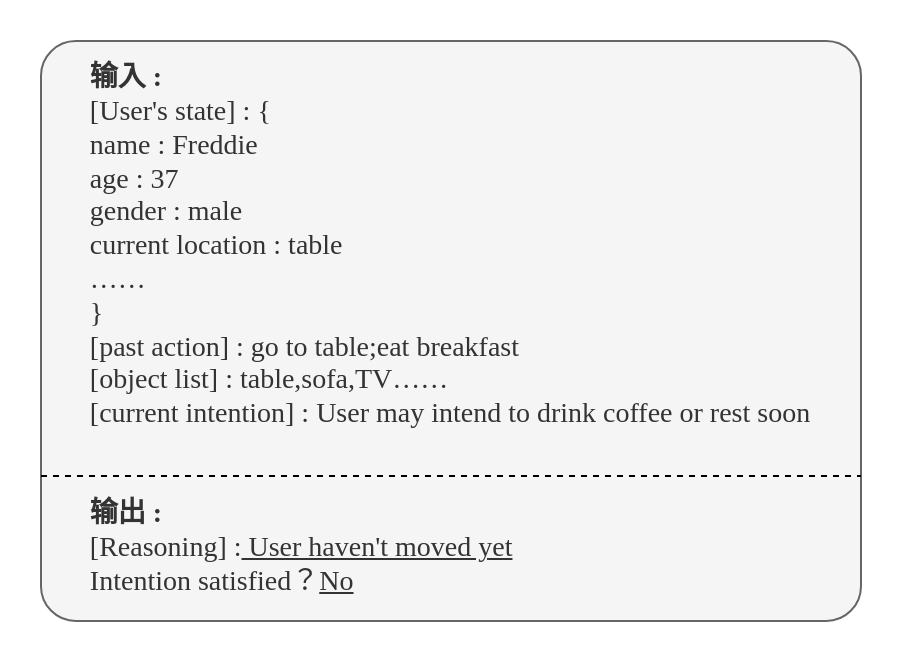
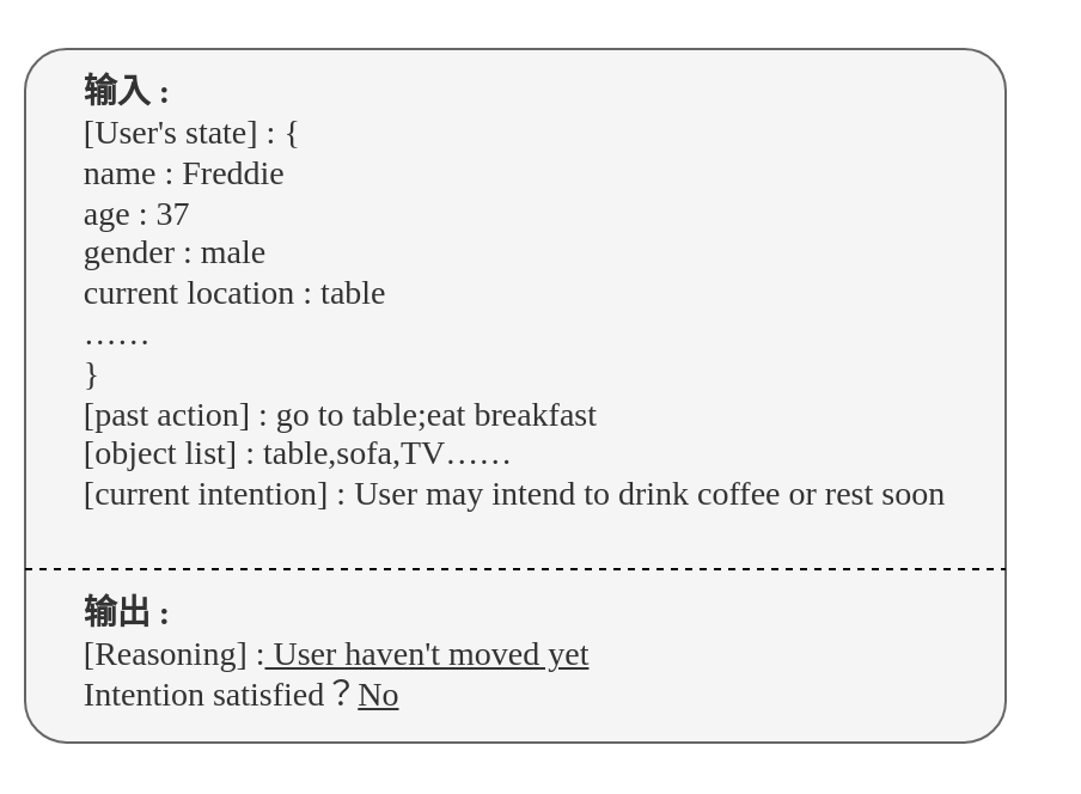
- <mxCell id="2" value="&lt;div style=&quot;&quot;&gt;&lt;div style=&quot;text-align: left;&quot;&gt;&lt;b style=&quot;background-color: transparent; color: light-dark(rgb(51, 51, 51), rgb(193, 193, 193));&quot;&gt;&lt;font style=&quot;font-size: 14px;&quot; face=&quot;Times New Roman&quot;&gt;输入 :&lt;/font&gt;&lt;/b&gt;&lt;/div&gt;&lt;div style=&quot;text-align: left;&quot;&gt;&lt;font style=&quot;font-size: 14px;&quot; face=&quot;Times New Roman&quot;&gt;[User's state] : {&lt;/font&gt;&lt;/div&gt;&lt;div style=&quot;&quot;&gt;&lt;div style=&quot;text-align: left;&quot;&gt;&lt;font style=&quot;font-size: 14px;&quot; face=&quot;Times New Roman&quot;&gt;name : Freddie&lt;/font&gt;&lt;/div&gt;&lt;div style=&quot;text-align: left;&quot;&gt;&lt;font style=&quot;font-size: 14px;&quot; face=&quot;Times New Roman&quot;&gt;age : 37&lt;/font&gt;&lt;/div&gt;&lt;div style=&quot;text-align: left;&quot;&gt;&lt;font style=&quot;font-size: 14px;&quot; face=&quot;Times New Roman&quot;&gt;gender : male&lt;/font&gt;&lt;/div&gt;&lt;div style=&quot;text-align: left;&quot;&gt;&lt;span style=&quot;font-family: &amp;quot;Times New Roman&amp;quot;; font-size: 14px;&quot;&gt;current location : table&lt;/span&gt;&lt;font style=&quot;font-size: 14px;&quot; face=&quot;Times New Roman&quot;&gt;&lt;/font&gt;&lt;/div&gt;&lt;div style=&quot;text-align: left;&quot;&gt;&lt;span style=&quot;font-family: &amp;quot;Times New Roman&amp;quot;; font-size: 14px;&quot;&gt;……&lt;/span&gt;&lt;span style=&quot;font-family: &amp;quot;Times New Roman&amp;quot;; font-size: 14px;&quot;&gt;&lt;/span&gt;&lt;/div&gt;&lt;div style=&quot;text-align: left;&quot;&gt;&lt;span style=&quot;font-family: &amp;quot;Times New Roman&amp;quot;; font-size: 14px;&quot;&gt;}&lt;/span&gt;&lt;/div&gt;&lt;div style=&quot;text-align: left;&quot;&gt;&lt;font face=&quot;Times New Roman&quot;&gt;&lt;span style=&quot;font-size: 14px;&quot;&gt;[past action] : go to table;eat breakfast&amp;nbsp;&lt;/span&gt;&lt;/font&gt;&lt;/div&gt;&lt;div style=&quot;text-align: left;&quot;&gt;&lt;font style=&quot;font-size: 14px;&quot; face=&quot;Times New Roman&quot;&gt;[object list] : table,sofa,TV&lt;span style=&quot;background-color: transparent; color: light-dark(rgb(51, 51, 51), rgb(193, 193, 193));&quot;&gt;……&lt;/span&gt;&lt;/font&gt;&lt;/div&gt;&lt;/div&gt;&lt;div style=&quot;text-align: left;&quot;&gt;&lt;font face=&quot;Times New Roman&quot;&gt;&lt;span style=&quot;font-size: 14px;&quot;&gt;[current intention] :&amp;nbsp;&lt;/span&gt;&lt;/font&gt;&lt;span style=&quot;font-family: &amp;quot;Times New Roman&amp;quot;; font-size: 14px; background-color: transparent; color: light-dark(rgb(51, 51, 51), rgb(193, 193, 193));&quot;&gt;User may intend to drink coffee or rest soon&lt;/span&gt;&lt;/div&gt;&lt;div style=&quot;text-align: left;&quot;&gt;&lt;b style=&quot;background-color: transparent; color: light-dark(rgb(51, 51, 51), rgb(193, 193, 193));&quot;&gt;&lt;font style=&quot;font-size: 14px;&quot; face=&quot;Times New Roman&quot;&gt;&lt;br&gt;&lt;/font&gt;&lt;/b&gt;&lt;/div&gt;&lt;div style=&quot;text-align: left;&quot;&gt;&lt;b style=&quot;background-color: transparent; color: light-dark(rgb(51, 51, 51), rgb(193, 193, 193));&quot;&gt;&lt;font style=&quot;font-size: 14px;&quot; face=&quot;Times New Roman&quot;&gt;&lt;br&gt;&lt;/font&gt;&lt;/b&gt;&lt;/div&gt;&lt;div style=&quot;text-align: left;&quot;&gt;&lt;b style=&quot;background-color: transparent; color: light-dark(rgb(51, 51, 51), rgb(193, 193, 193));&quot;&gt;&lt;font style=&quot;font-size: 14px;&quot; face=&quot;Times New Roman&quot;&gt;输出 :&lt;/font&gt;&lt;/b&gt;&lt;/div&gt;&lt;div style=&quot;text-align: left;&quot;&gt;&lt;font face=&quot;Times New Roman&quot;&gt;&lt;span style=&quot;font-size: 14px;&quot;&gt;[Reasoning] :&lt;u&gt; User haven't moved yet&lt;/u&gt;&lt;/span&gt;&lt;/font&gt;&lt;/div&gt;&lt;div style=&quot;text-align: left;&quot;&gt;&lt;font face=&quot;Times New Roman&quot;&gt;&lt;span style=&quot;font-size: 14px;&quot;&gt;Intention satisfied？&lt;u&gt;No&lt;/u&gt;&lt;/span&gt;&lt;/font&gt;&lt;/div&gt;&lt;/div&gt;" style="rounded=1;arcSize=6;whiteSpace=wrap;html=1;fillColor=#f5f5f5;fontColor=#333333;strokeColor=#666666;" parent="1" vertex="1"><mxGeometry x="20" y="20" width="410" height="290" as="geometry" /></mxCell>
+ <mxCell id="2" value="&lt;div style=&quot;&quot;&gt;&lt;div style=&quot;text-align: left;&quot;&gt;&lt;b style=&quot;background-color: transparent; color: light-dark(rgb(51, 51, 51), rgb(193, 193, 193));&quot;&gt;&lt;font style=&quot;font-size: 14px;&quot; face=&quot;Times New Roman&quot;&gt;输入 :&lt;/font&gt;&lt;/b&gt;&lt;/div&gt;&lt;div style=&quot;text-align: left;&quot;&gt;&lt;font style=&quot;font-size: 14px;&quot; face=&quot;Times New Roman&quot;&gt;[User's state] : {&lt;/font&gt;&lt;/div&gt;&lt;div style=&quot;&quot;&gt;&lt;div style=&quot;text-align: left;&quot;&gt;&lt;font style=&quot;font-size: 14px;&quot; face=&quot;Times New Roman&quot;&gt;name : Freddie&lt;/font&gt;&lt;/div&gt;&lt;div style=&quot;text-align: left;&quot;&gt;&lt;font style=&quot;font-size: 14px;&quot; face=&quot;Times New Roman&quot;&gt;age : 37&lt;/font&gt;&lt;/div&gt;&lt;div style=&quot;text-align: left;&quot;&gt;&lt;font style=&quot;font-size: 14px;&quot; face=&quot;Times New Roman&quot;&gt;gender : male&lt;/font&gt;&lt;/div&gt;&lt;div style=&quot;text-align: left;&quot;&gt;&lt;span style=&quot;font-family: &amp;quot;Times New Roman&amp;quot;; font-size: 14px;&quot;&gt;current location : table&lt;/span&gt;&lt;font style=&quot;font-size: 14px;&quot; face=&quot;Times New Roman&quot;&gt;&lt;/font&gt;&lt;/div&gt;&lt;div style=&quot;text-align: left;&quot;&gt;&lt;span style=&quot;font-family: &amp;quot;Times New Roman&amp;quot;; font-size: 14px;&quot;&gt;……&lt;/span&gt;&lt;span style=&quot;font-family: &amp;quot;Times New Roman&amp;quot;; font-size: 14px;&quot;&gt;&lt;/span&gt;&lt;/div&gt;&lt;div style=&quot;text-align: left;&quot;&gt;&lt;span style=&quot;font-family: &amp;quot;Times New Roman&amp;quot;; font-size: 14px;&quot;&gt;}&lt;/span&gt;&lt;/div&gt;&lt;div style=&quot;text-align: left;&quot;&gt;&lt;font face=&quot;Times New Roman&quot;&gt;&lt;span style=&quot;font-size: 14px;&quot;&gt;[past action] : go to table;eat breakfast&amp;nbsp;&lt;/span&gt;&lt;/font&gt;&lt;/div&gt;&lt;div style=&quot;text-align: left;&quot;&gt;&lt;font style=&quot;font-size: 14px;&quot; face=&quot;Times New Roman&quot;&gt;[object list] : table,sofa,TV&lt;span style=&quot;background-color: transparent; color: light-dark(rgb(51, 51, 51), rgb(193, 193, 193));&quot;&gt;……&lt;/span&gt;&lt;/font&gt;&lt;/div&gt;&lt;/div&gt;&lt;div style=&quot;text-align: left;&quot;&gt;&lt;font face=&quot;Times New Roman&quot;&gt;&lt;span style=&quot;font-size: 14px;&quot;&gt;[current intention] :&amp;nbsp;&lt;/span&gt;&lt;/font&gt;&lt;span style=&quot;font-family: &amp;quot;Times New Roman&amp;quot;; font-size: 14px; background-color: transparent; color: light-dark(rgb(51, 51, 51), rgb(193, 193, 193));&quot;&gt;User may intend to drink coffee or rest soon&lt;/span&gt;&lt;/div&gt;&lt;div style=&quot;text-align: left;&quot;&gt;&lt;b style=&quot;background-color: transparent; color: light-dark(rgb(51, 51, 51), rgb(193, 193, 193));&quot;&gt;&lt;font style=&quot;font-size: 14px;&quot; face=&quot;Times New Roman&quot;&gt;&lt;br&gt;&lt;/font&gt;&lt;/b&gt;&lt;/div&gt;&lt;div style=&quot;text-align: left;&quot;&gt;&lt;b style=&quot;background-color: transparent; color: light-dark(rgb(51, 51, 51), rgb(193, 193, 193));&quot;&gt;&lt;font style=&quot;font-size: 14px;&quot; face=&quot;Times New Roman&quot;&gt;&lt;br&gt;&lt;/font&gt;&lt;/b&gt;&lt;/div&gt;&lt;div style=&quot;text-align: left;&quot;&gt;&lt;b style=&quot;background-color: transparent; color: light-dark(rgb(51, 51, 51), rgb(193, 193, 193));&quot;&gt;&lt;font style=&quot;font-size: 14px;&quot; face=&quot;Times New Roman&quot;&gt;输出 :&lt;/font&gt;&lt;/b&gt;&lt;/div&gt;&lt;div style=&quot;text-align: left;&quot;&gt;&lt;font face=&quot;Times New Roman&quot;&gt;&lt;span style=&quot;font-size: 14px;&quot;&gt;[Reasoning] :&lt;u&gt; User haven't moved yet&lt;/u&gt;&lt;/span&gt;&lt;/font&gt;&lt;/div&gt;&lt;div style=&quot;text-align: left;&quot;&gt;&lt;font face=&quot;Times New Roman&quot;&gt;&lt;span style=&quot;font-size: 14px;&quot;&gt;Intention satisfied？&lt;u&gt;No&lt;/u&gt;&lt;/span&gt;&lt;/font&gt;&lt;/div&gt;&lt;/div&gt;" style="rounded=1;arcSize=6;whiteSpace=wrap;html=1;fillColor=#f5f5f5;fontColor=#333333;strokeColor=#666666;" parent="1" vertex="1"><mxGeometry x="10" y="20" width="410" height="290" as="geometry" /></mxCell>
